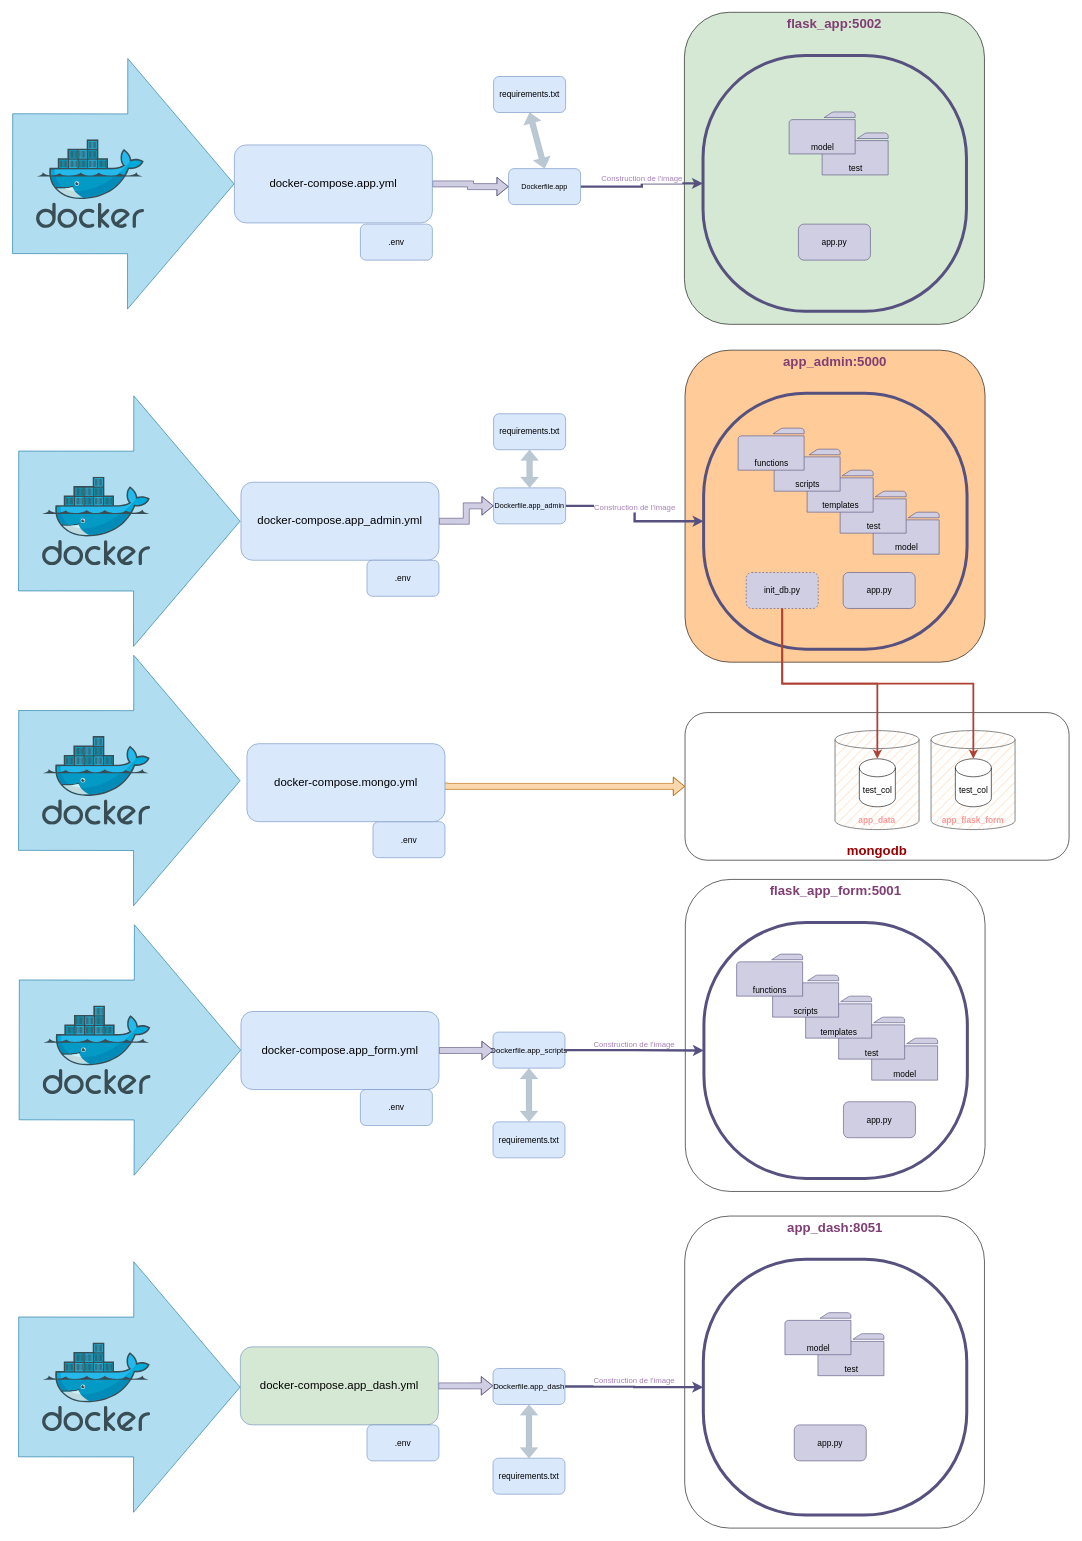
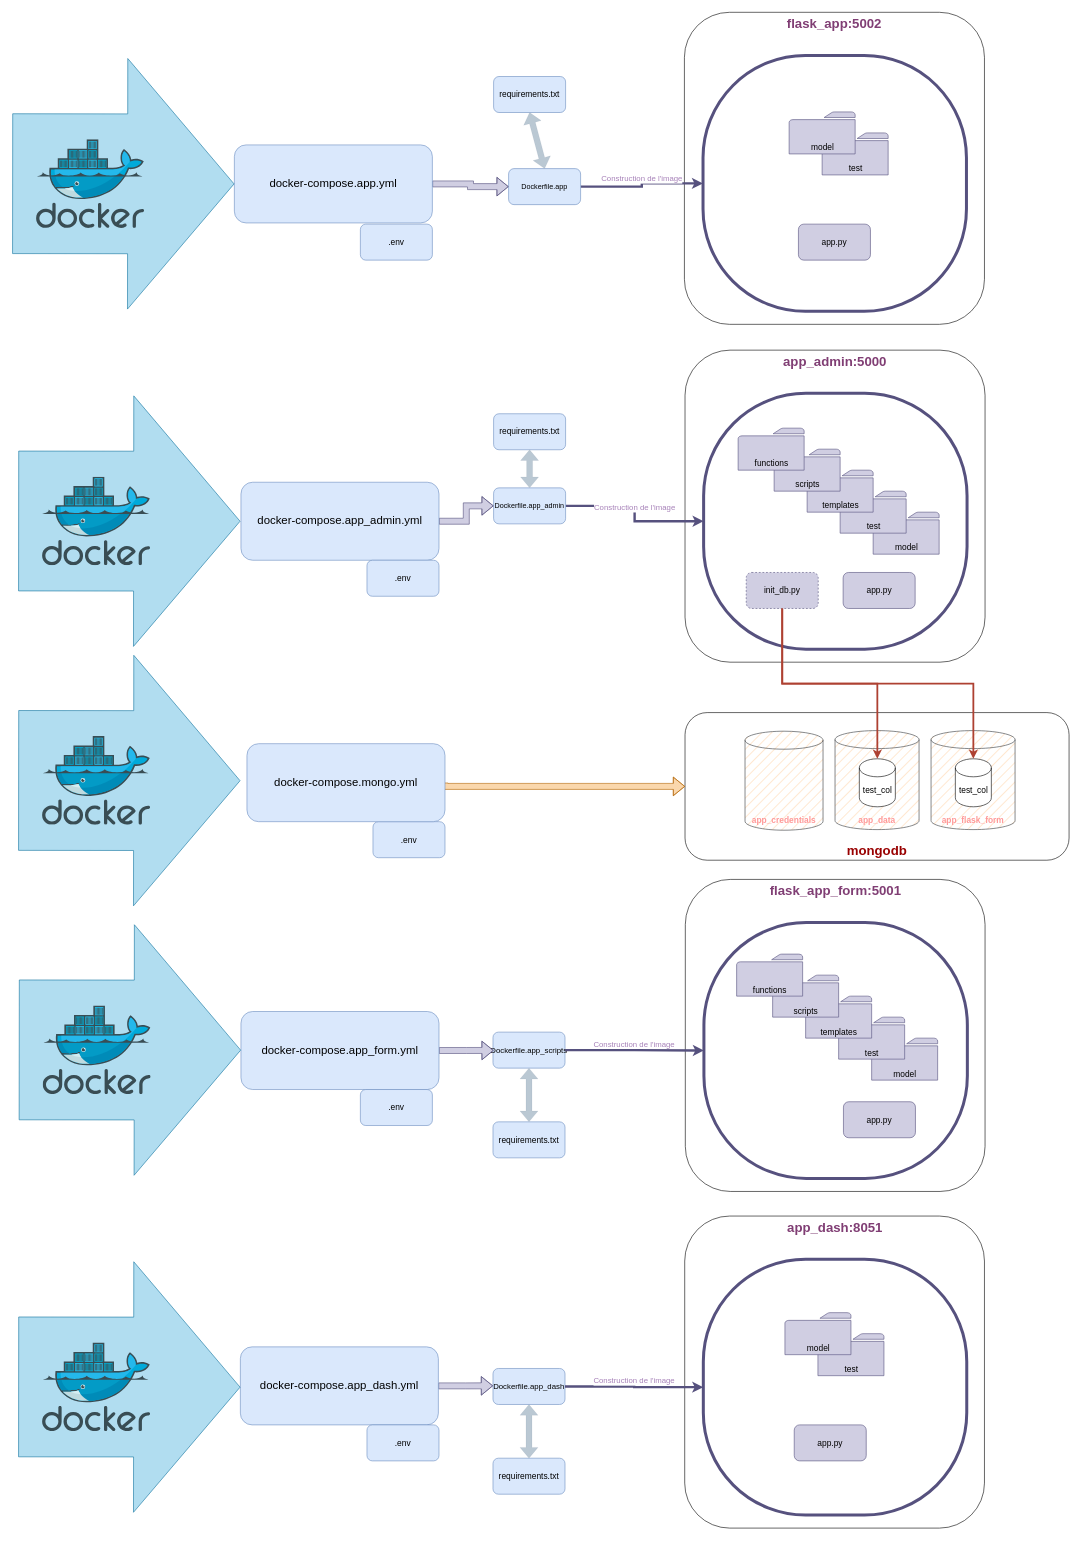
- <mxCell id="34" value="&lt;b style=&quot;&quot;&gt;&lt;font color=&quot;#803e74&quot; style=&quot;font-size: 22px;&quot;&gt;flask_app:5002&lt;/font&gt;&lt;/b&gt;" style="rounded=1;whiteSpace=wrap;html=1;verticalAlign=top;fillColor=#d5e8d4;" vertex="1" parent="1"><mxGeometry x="1140" y="20" width="500" height="520" as="geometry" /></mxCell>
+ <mxCell id="34" value="&lt;b style=&quot;&quot;&gt;&lt;font color=&quot;#803e74&quot; style=&quot;font-size: 22px;&quot;&gt;flask_app:5002&lt;/font&gt;&lt;/b&gt;" style="rounded=1;whiteSpace=wrap;html=1;verticalAlign=top;" vertex="1" parent="1"><mxGeometry x="1140" y="20" width="500" height="520" as="geometry" /></mxCell>
- <mxCell id="4" value="&lt;b style=&quot;&quot;&gt;&lt;font color=&quot;#803e74&quot; style=&quot;font-size: 22px;&quot;&gt;app_admin:5000&lt;/font&gt;&lt;/b&gt;" style="rounded=1;whiteSpace=wrap;html=1;verticalAlign=top;fillColor=#ffcc99;" parent="1" vertex="1"><mxGeometry x="1141" y="583" width="500" height="520" as="geometry" /></mxCell>
+ <mxCell id="4" value="&lt;b style=&quot;&quot;&gt;&lt;font color=&quot;#803e74&quot; style=&quot;font-size: 22px;&quot;&gt;app_admin:5000&lt;/font&gt;&lt;/b&gt;" style="rounded=1;whiteSpace=wrap;html=1;verticalAlign=top;" parent="1" vertex="1"><mxGeometry x="1141" y="583" width="500" height="520" as="geometry" /></mxCell>
+ <mxCell id="8" value="&lt;b style=&quot;font-size: 14px;&quot;&gt;&lt;font color=&quot;#ff9999&quot; style=&quot;font-size: 14px;&quot;&gt;app_credentials&lt;/font&gt;&lt;/b&gt;" style="shape=cylinder3;whiteSpace=wrap;html=1;boundedLbl=1;backgroundOutline=1;size=15;verticalAlign=bottom;fillColor=#ffcc99;strokeColor=#36393d;fillStyle=hatch;fontSize=14;" parent="1" vertex="1"><mxGeometry x="1241" y="1218" width="130" height="165" as="geometry" /></mxCell>
- <mxCell id="65" value="docker-compose.app_dash.yml" style="rounded=1;whiteSpace=wrap;html=1;fillColor=#d5e8d4;strokeColor=#6c8ebf;fontSize=19;" vertex="1" parent="1"><mxGeometry x="400" y="2244" width="330" height="130" as="geometry" /></mxCell>
+ <mxCell id="65" value="docker-compose.app_dash.yml" style="rounded=1;whiteSpace=wrap;html=1;fillColor=#dae8fc;strokeColor=#6c8ebf;fontSize=19;" vertex="1" parent="1"><mxGeometry x="400" y="2244" width="330" height="130" as="geometry" /></mxCell>
